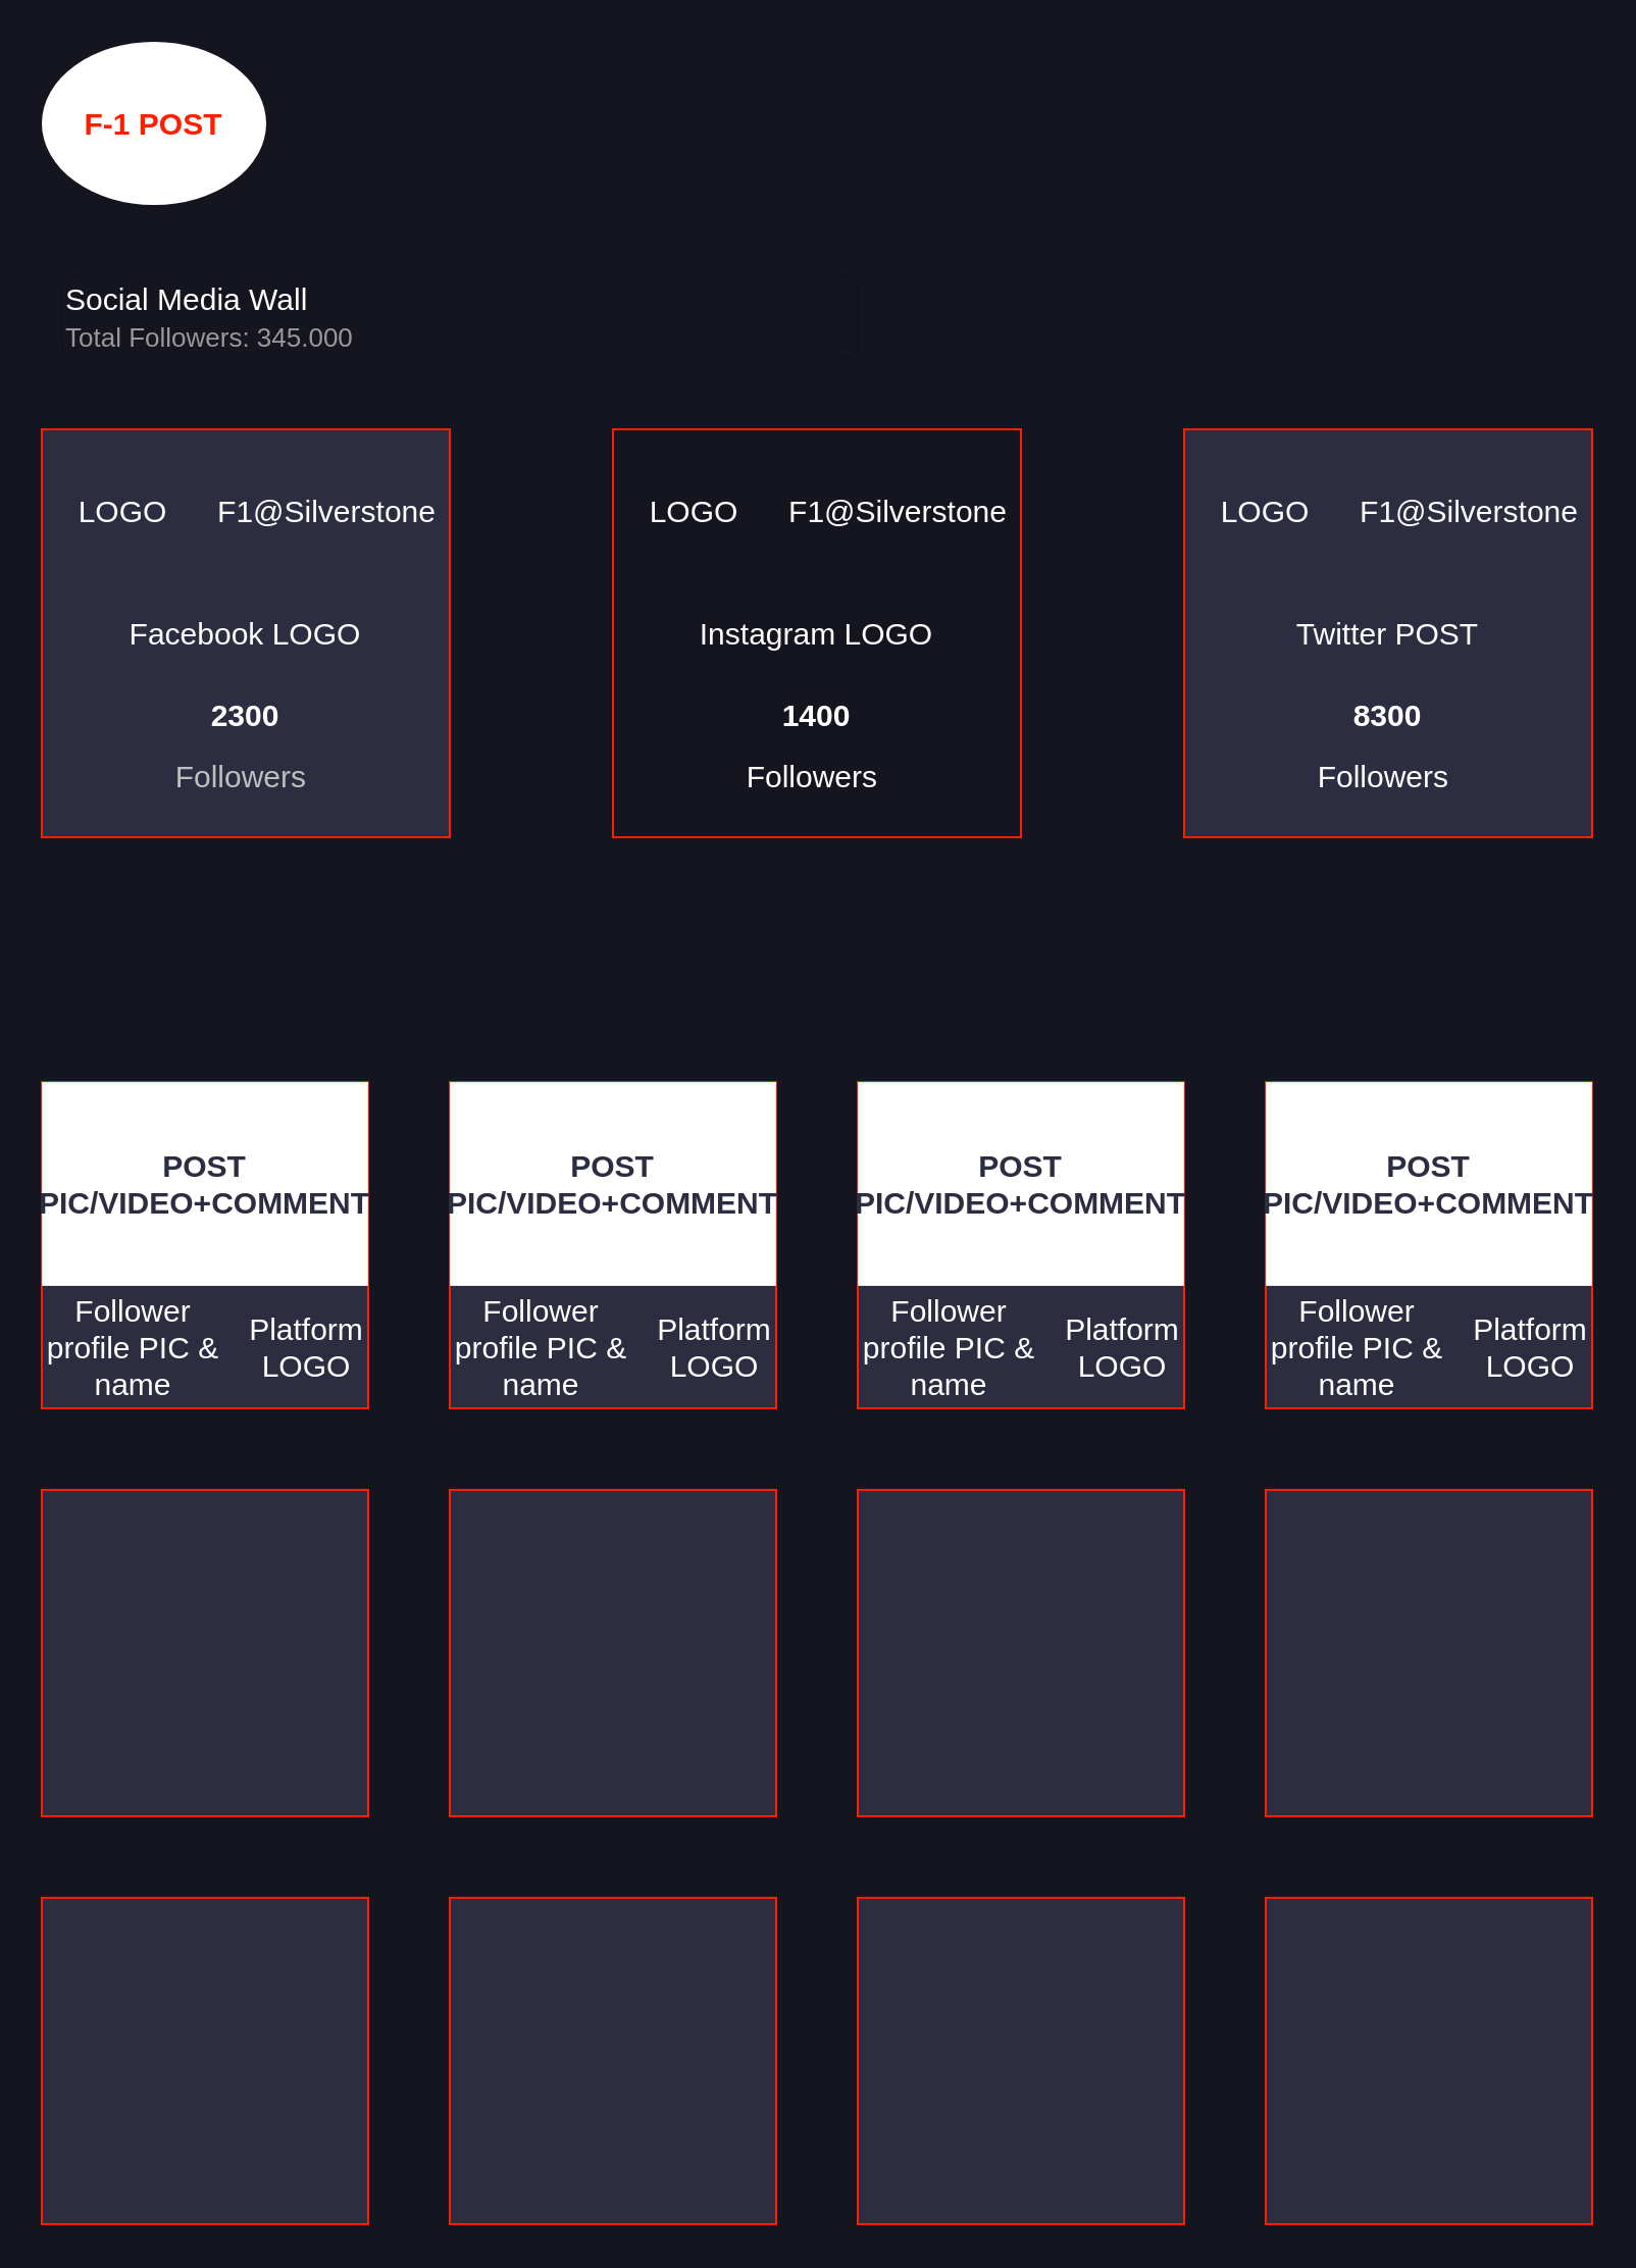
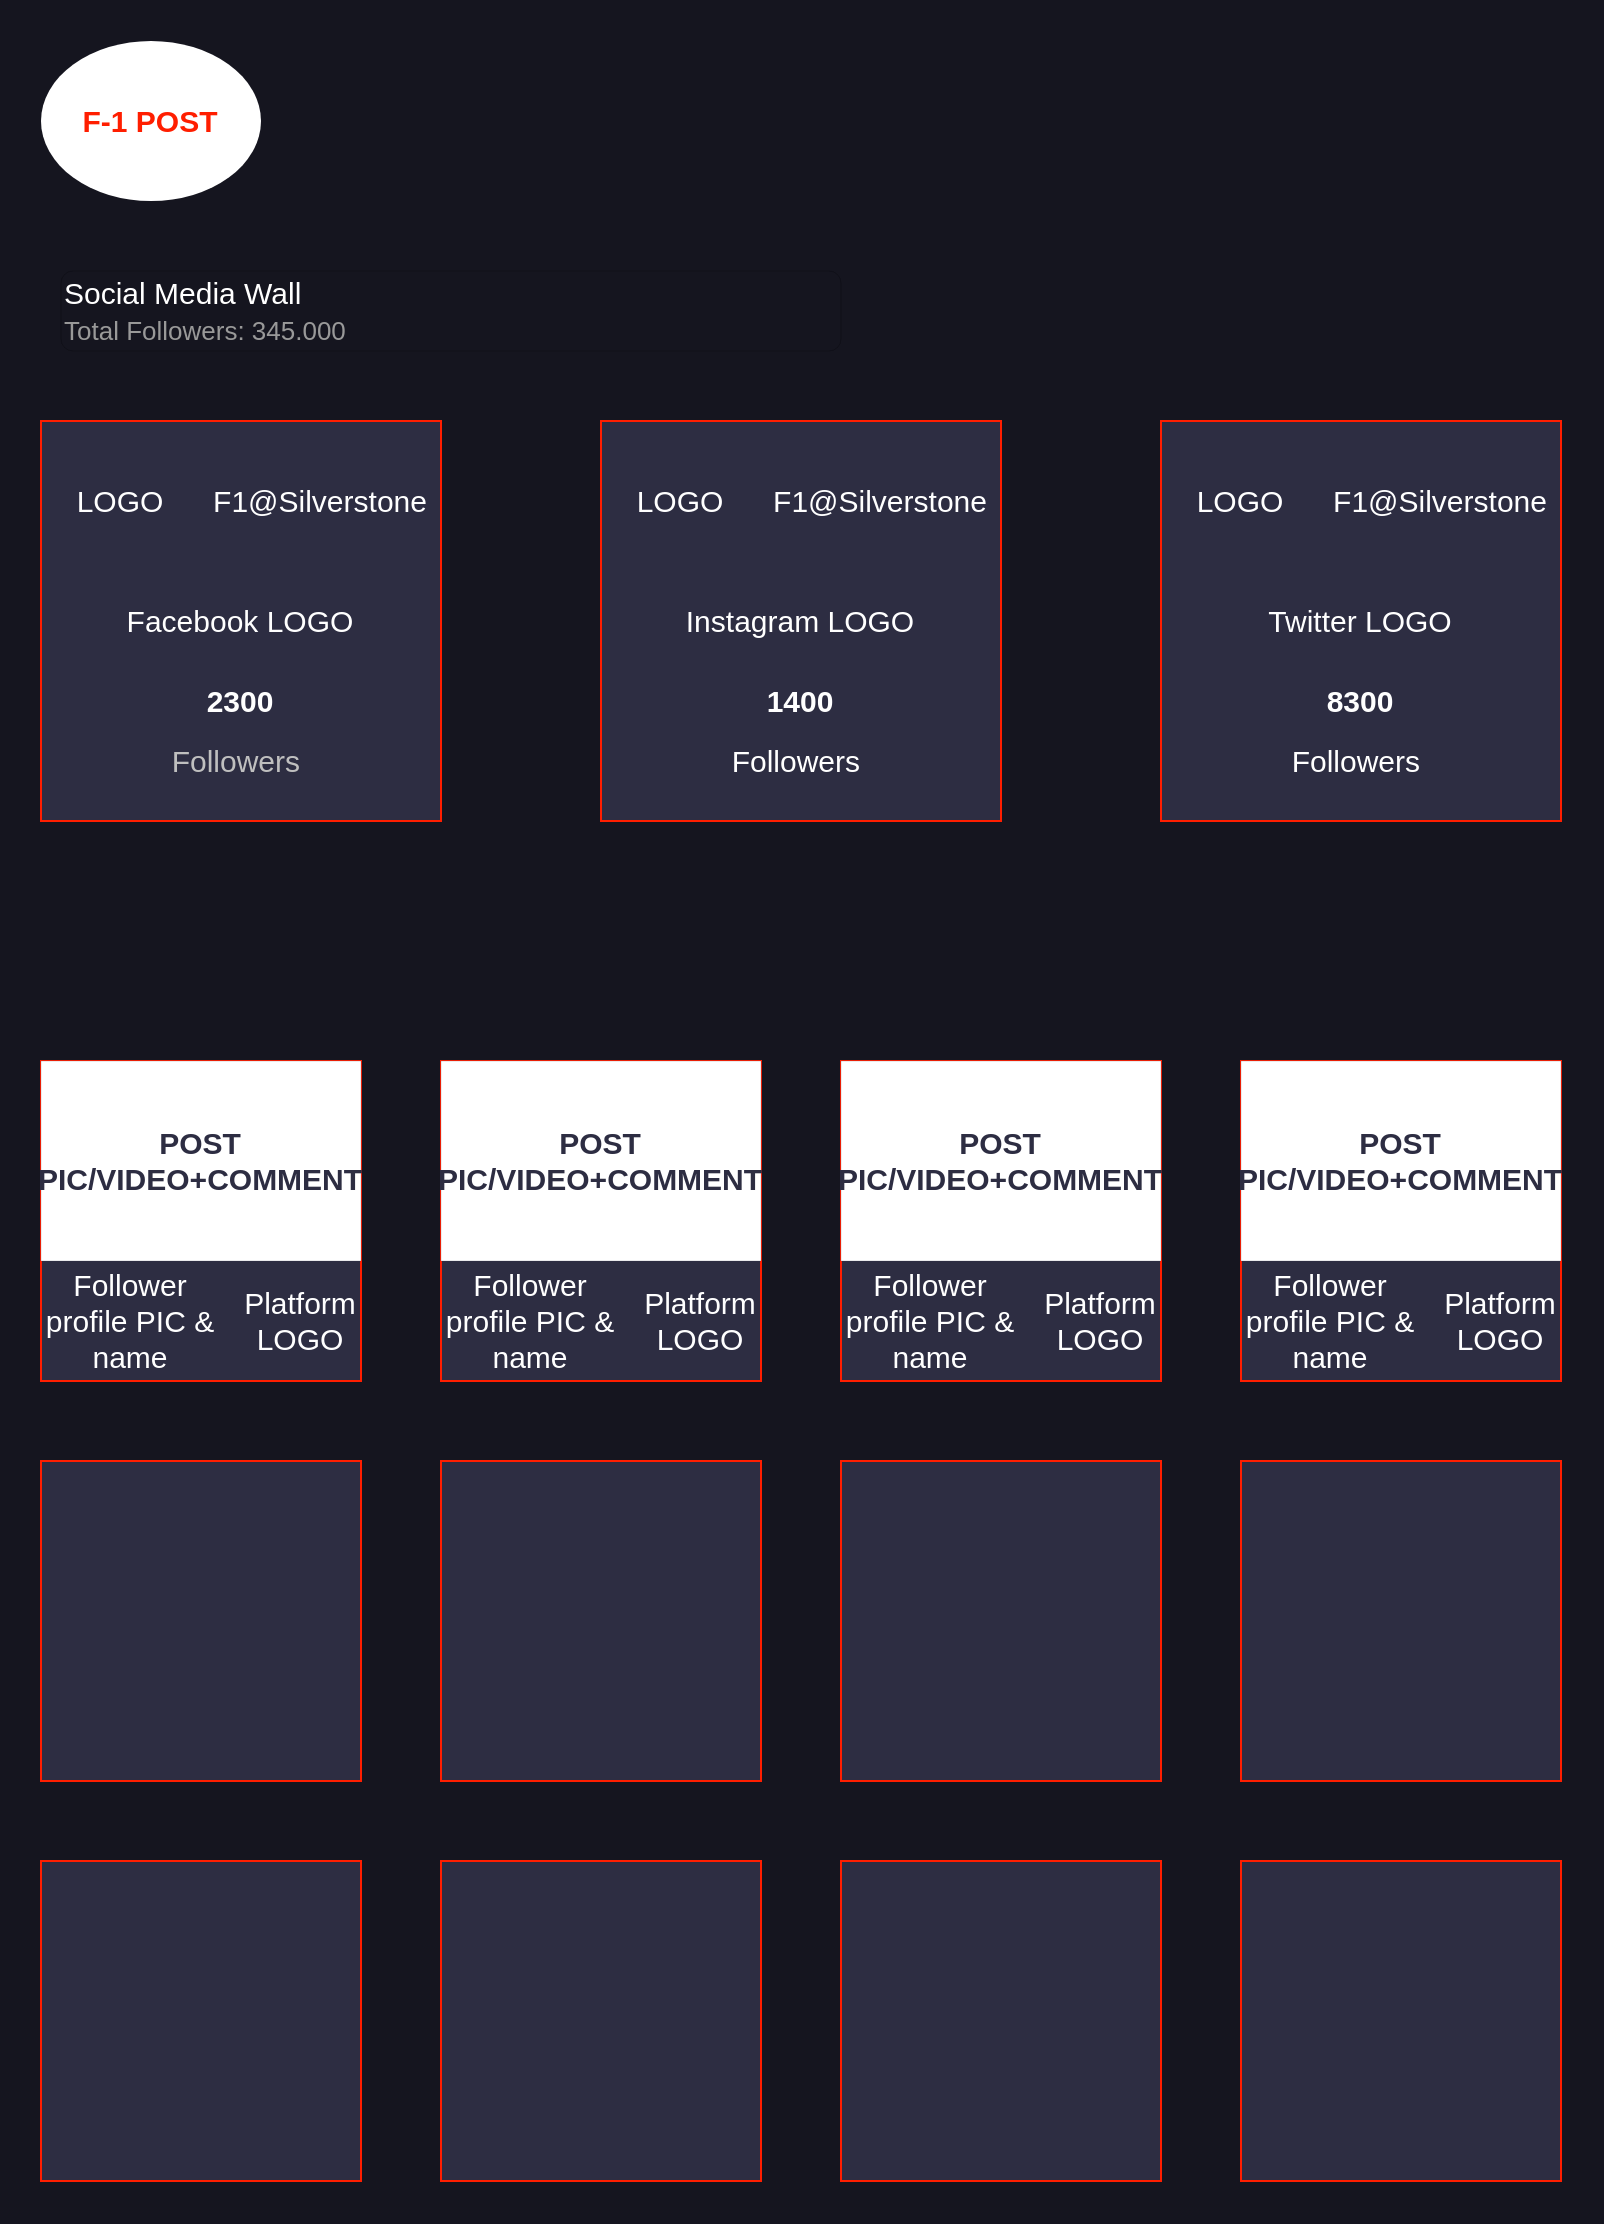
- <mxCell id="4" value="Instagram LOGO" style="rounded=0;whiteSpace=wrap;html=1;sketch=0;fontSize=15;strokeWidth=1;fillColor=#15151f;strokeColor=#FF1E00;fontColor=#FFFFFF;" parent="1" vertex="1"><mxGeometry x="300" y="210" width="200" height="200" as="geometry" /></mxCell>
+ <mxCell id="4" value="Instagram LOGO" style="rounded=0;whiteSpace=wrap;html=1;sketch=0;fontSize=15;strokeWidth=1;fillColor=#2D2D42;strokeColor=#FF1E00;fontColor=#FFFFFF;" parent="1" vertex="1"><mxGeometry x="300" y="210" width="200" height="200" as="geometry" /></mxCell>
- <mxCell id="5" value="Twitter POST" style="rounded=0;whiteSpace=wrap;html=1;sketch=0;fontSize=15;strokeWidth=1;fillColor=#2D2D42;strokeColor=#FF1E00;fontColor=#FFFFFF;" parent="1" vertex="1"><mxGeometry x="580" y="210" width="200" height="200" as="geometry" /></mxCell>
+ <mxCell id="5" value="Twitter LOGO" style="rounded=0;whiteSpace=wrap;html=1;sketch=0;fontSize=15;strokeWidth=1;fillColor=#2D2D42;strokeColor=#FF1E00;fontColor=#FFFFFF;" parent="1" vertex="1"><mxGeometry x="580" y="210" width="200" height="200" as="geometry" /></mxCell>
